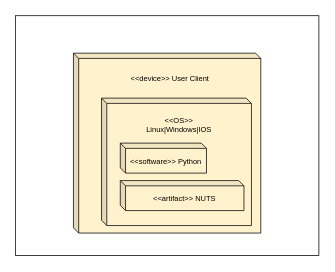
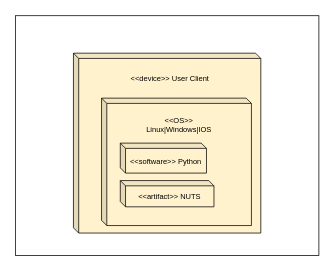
- <mxCell id="6" value="&amp;lt;&amp;lt;artifact&amp;gt;&amp;gt; NUTS" style="shape=cube;whiteSpace=wrap;html=1;boundedLbl=1;backgroundOutline=1;darkOpacity=0.05;darkOpacity2=0.1;fontSize=10;size=7;fillColor=#fff2cc;strokeColor=#000000;" vertex="1" parent="1"><mxGeometry x="160" y="240" width="165" height="40" as="geometry" /></mxCell>
+ <mxCell id="6" value="&amp;lt;&amp;lt;artifact&amp;gt;&amp;gt; NUTS" style="shape=cube;whiteSpace=wrap;html=1;boundedLbl=1;backgroundOutline=1;darkOpacity=0.05;darkOpacity2=0.1;fontSize=10;size=7;fillColor=#fff2cc;strokeColor=#000000;" vertex="1" parent="1"><mxGeometry x="160" y="240" width="125" height="35" as="geometry" /></mxCell>
